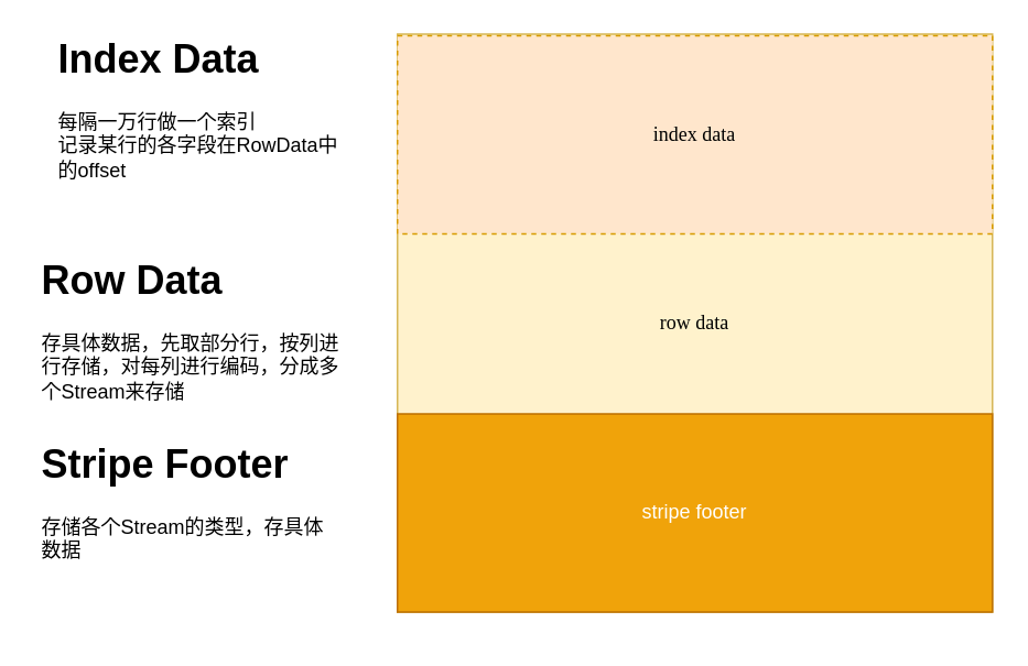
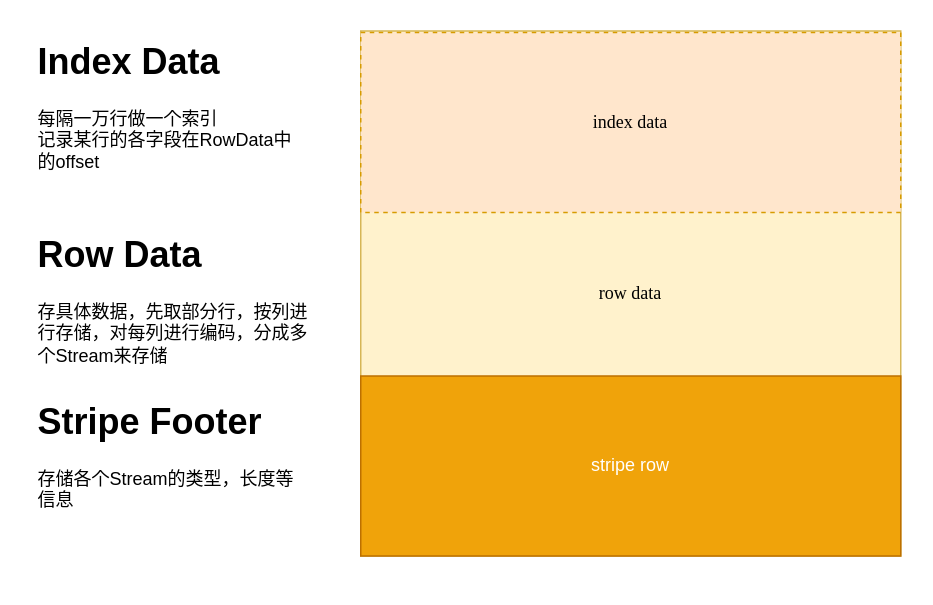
- <mxCell id="6" value="&lt;h1&gt;Index Data&lt;/h1&gt;&lt;div&gt;每隔一万行做一个索引&lt;/div&gt;&lt;div&gt;记录某行的各字段在RowData中&lt;/div&gt;&lt;div&gt;的offset&lt;br&gt;&lt;/div&gt;" style="text;html=1;strokeColor=none;fillColor=none;spacing=5;spacingTop=-20;whiteSpace=wrap;overflow=hidden;rounded=0;" vertex="1" parent="1"><mxGeometry x="30" y="16" width="190" height="120" as="geometry" /></mxCell>
+ <mxCell id="6" value="&lt;h1&gt;Index Data&lt;/h1&gt;&lt;div&gt;每隔一万行做一个索引&lt;/div&gt;&lt;div&gt;记录某行的各字段在RowData中&lt;/div&gt;&lt;div&gt;的offset&lt;br&gt;&lt;/div&gt;" style="text;html=1;strokeColor=none;fillColor=none;spacing=5;spacingTop=-20;whiteSpace=wrap;overflow=hidden;rounded=0;" vertex="1" parent="1"><mxGeometry x="20" y="21" width="190" height="120" as="geometry" /></mxCell>
- <mxCell id="8" value="&lt;h1&gt;Stripe Footer&lt;br&gt;&lt;/h1&gt;&lt;p&gt;存储各个Stream的类型，存具体数据&lt;br&gt;&lt;/p&gt;" style="text;html=1;strokeColor=none;fillColor=none;spacing=5;spacingTop=-20;whiteSpace=wrap;overflow=hidden;rounded=0;" vertex="1" parent="1"><mxGeometry x="20" y="261" width="190" height="120" as="geometry" /></mxCell>
+ <mxCell id="8" value="&lt;h1&gt;Stripe Footer&lt;br&gt;&lt;/h1&gt;&lt;p&gt;存储各个Stream的类型，长度等信息&lt;br&gt;&lt;/p&gt;" style="text;html=1;strokeColor=none;fillColor=none;spacing=5;spacingTop=-20;whiteSpace=wrap;overflow=hidden;rounded=0;" vertex="1" parent="1"><mxGeometry x="20" y="261" width="190" height="120" as="geometry" /></mxCell>
- <mxCell id="5" value="&lt;div&gt;stripe footer&lt;/div&gt;" style="rounded=0;whiteSpace=wrap;html=1;fillColor=#f0a30a;strokeColor=#BD7000;fontColor=#ffffff;" vertex="1" parent="1"><mxGeometry x="240" y="250" width="360" height="120" as="geometry" /></mxCell>
+ <mxCell id="5" value="&lt;div&gt;stripe row&lt;/div&gt;" style="rounded=0;whiteSpace=wrap;html=1;fillColor=#f0a30a;strokeColor=#BD7000;fontColor=#ffffff;" vertex="1" parent="1"><mxGeometry x="240" y="250" width="360" height="120" as="geometry" /></mxCell>
